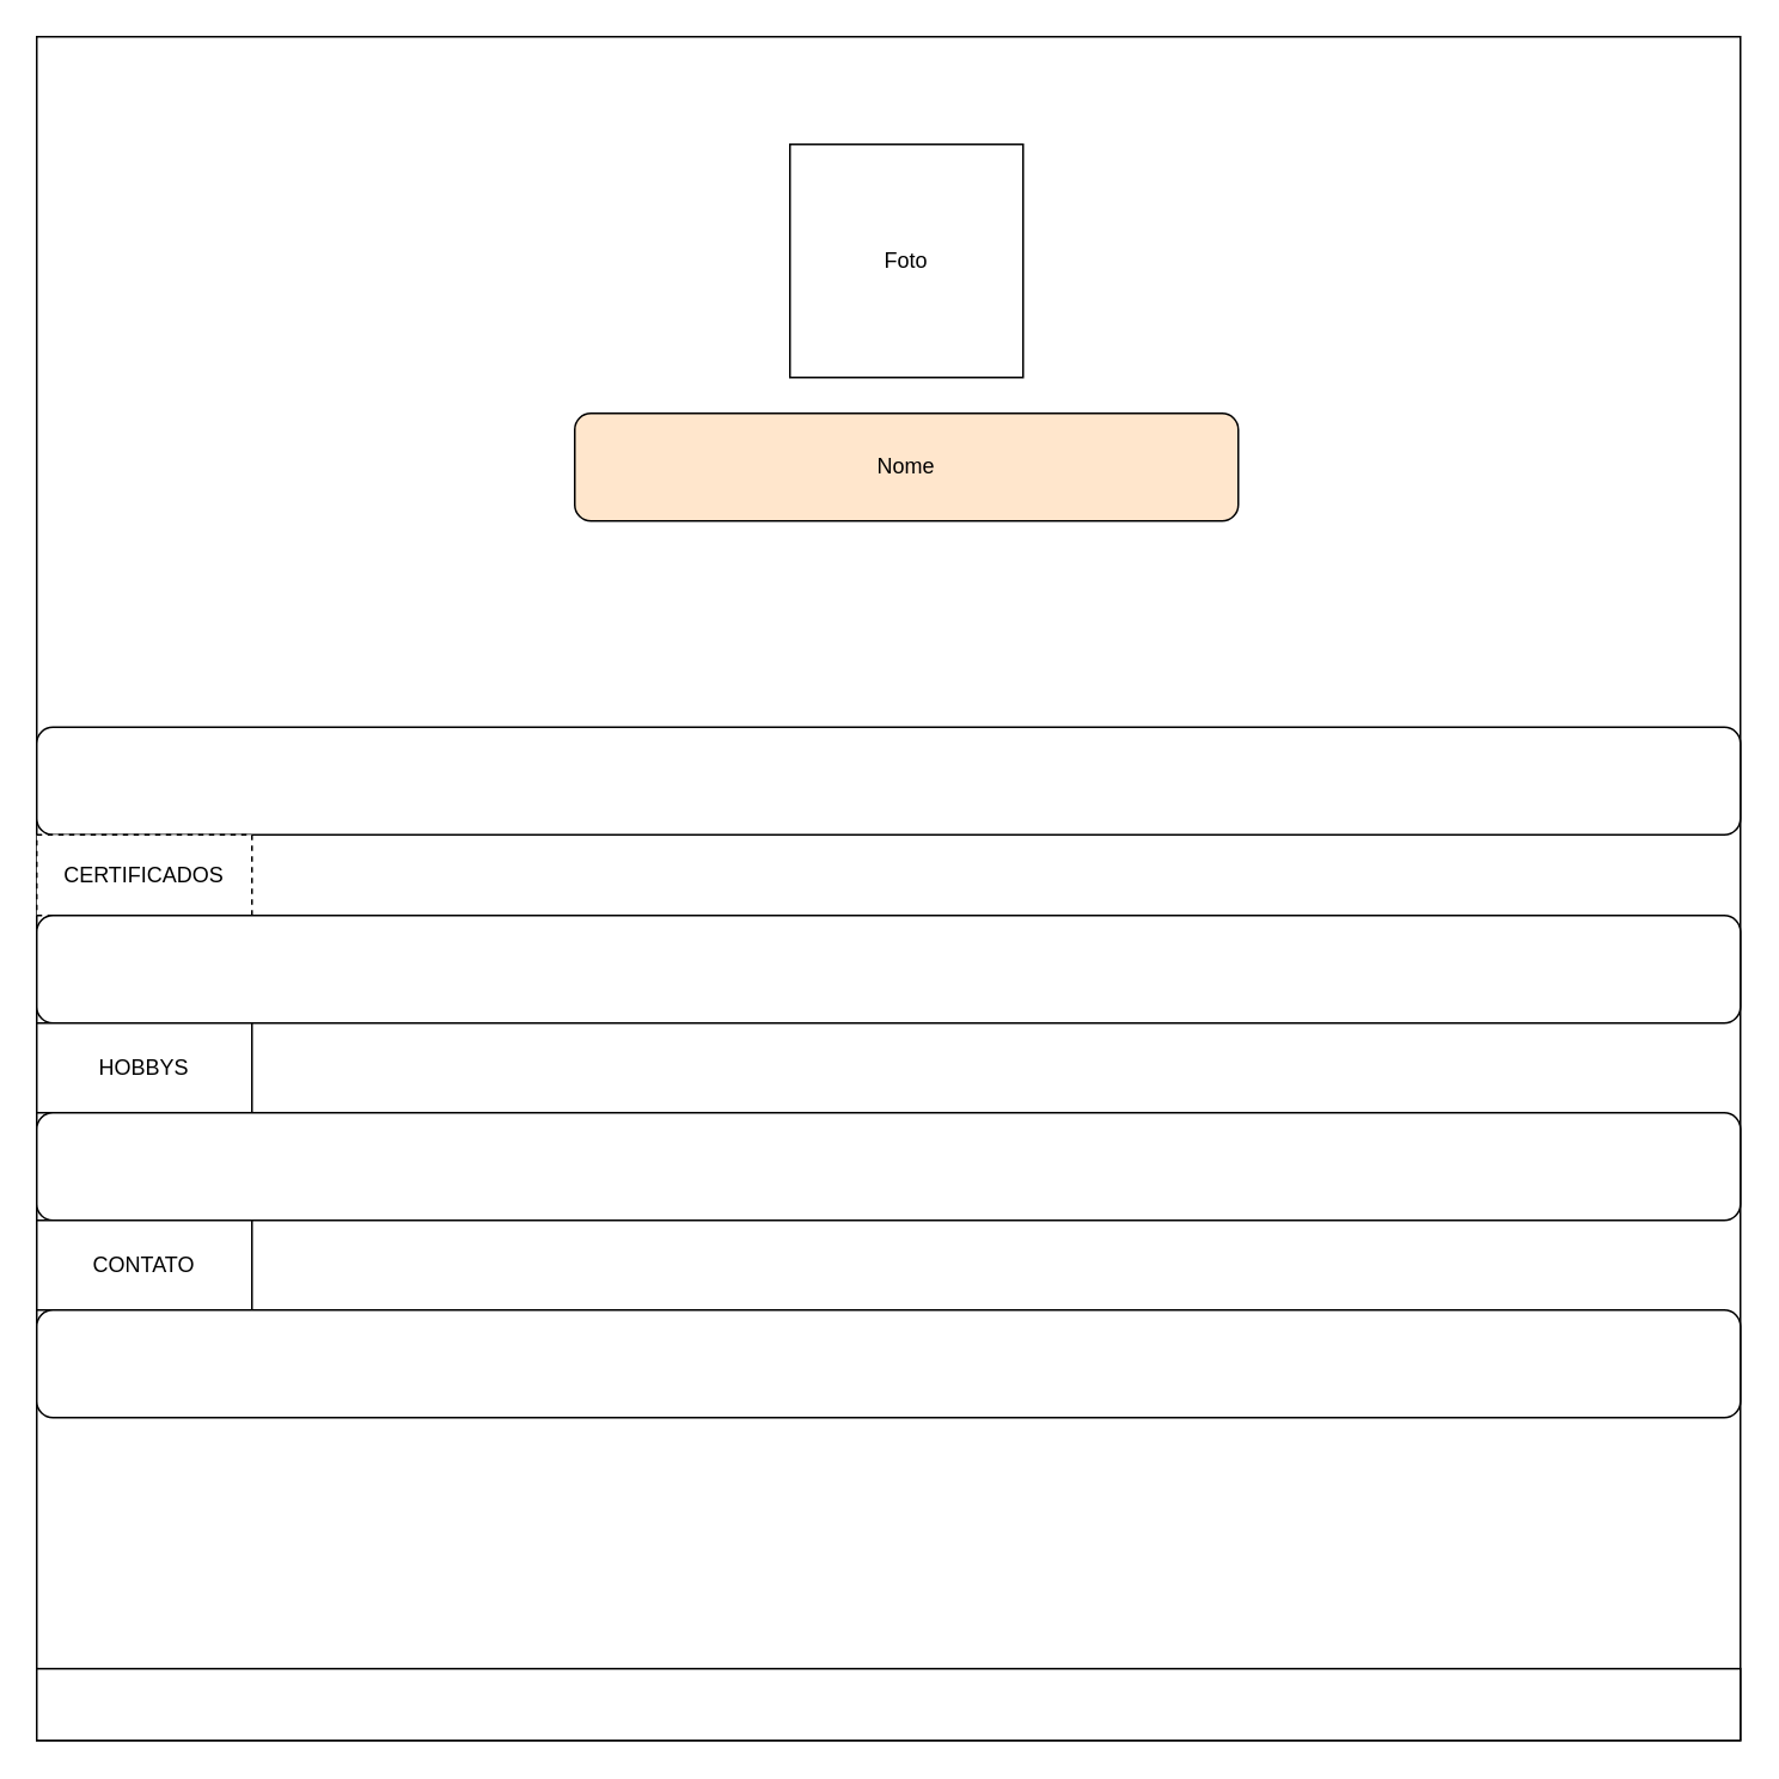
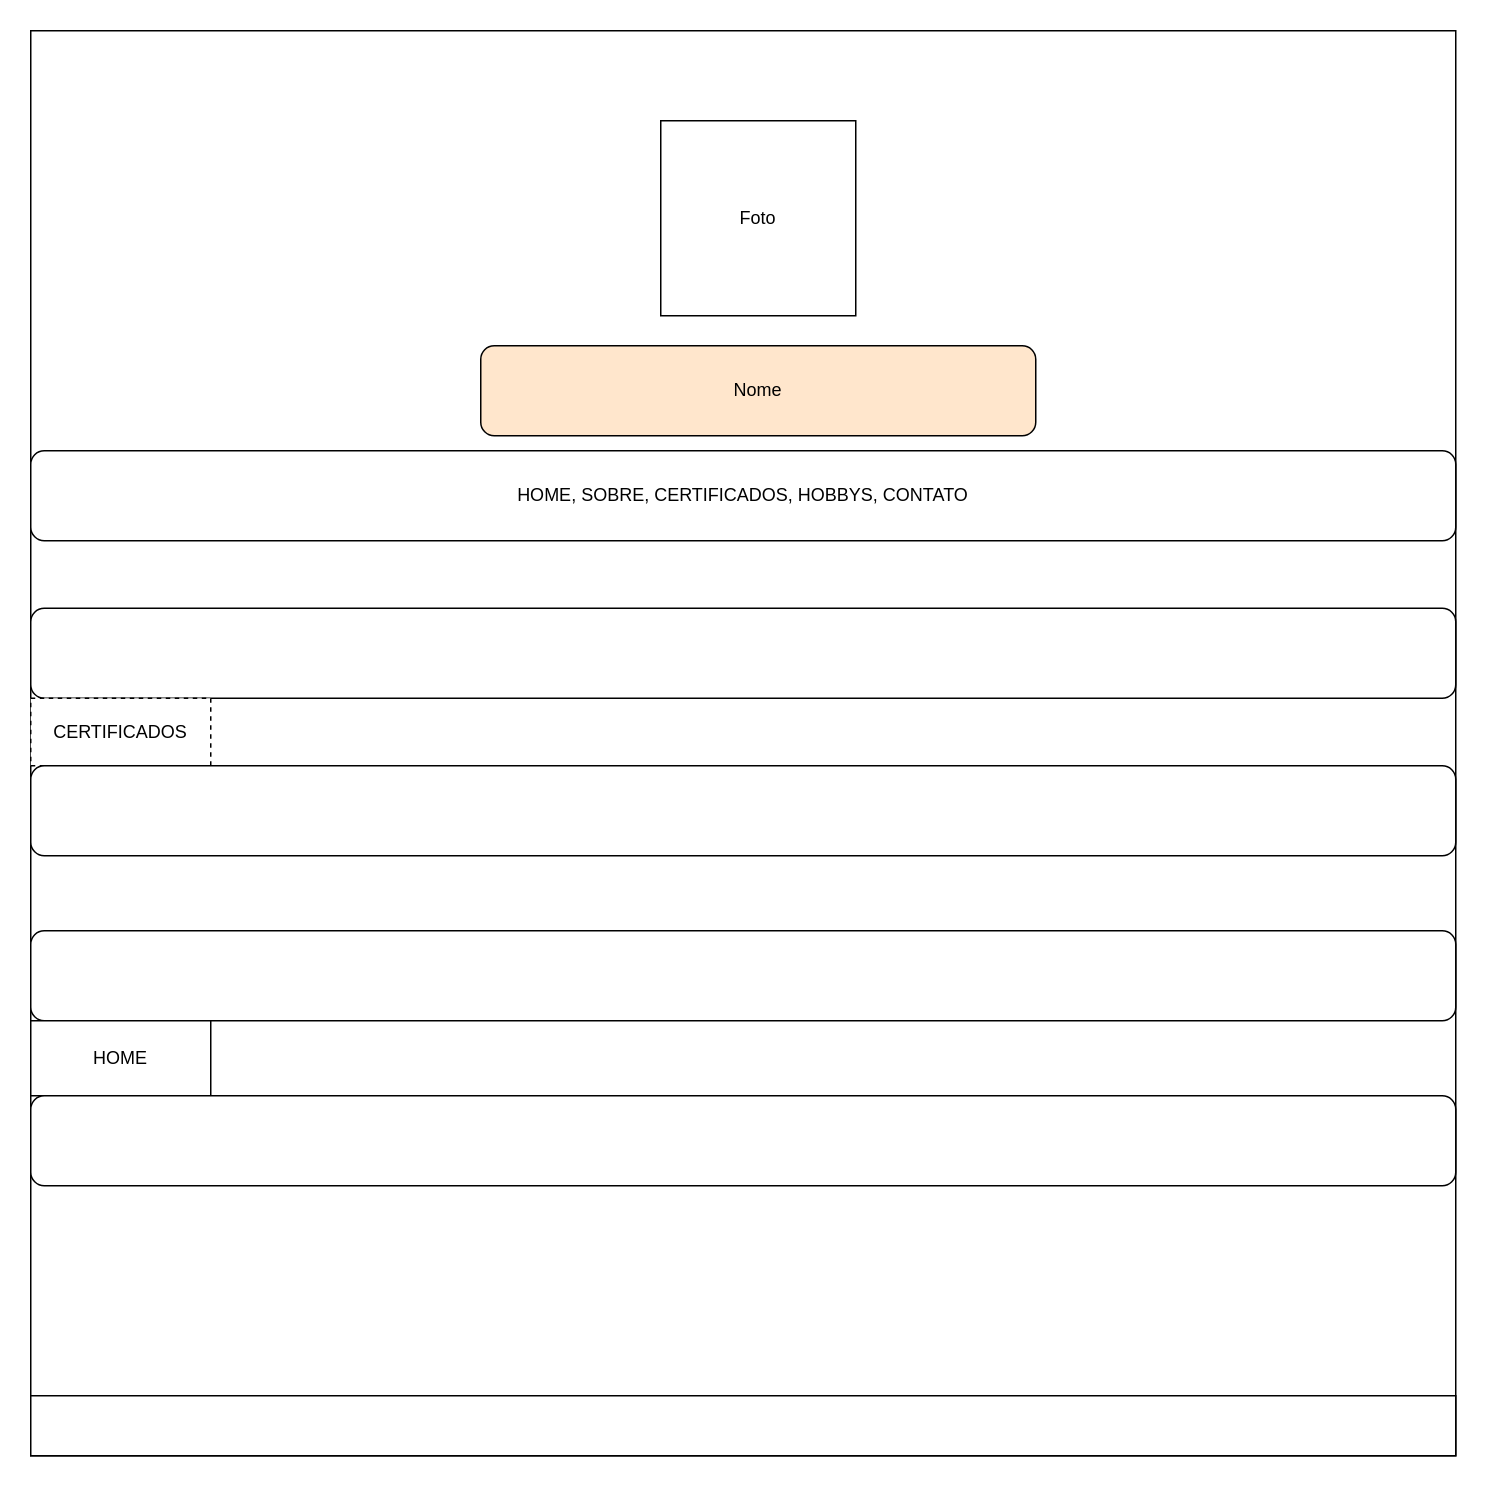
+ <mxCell id="5" value="HOME, SOBRE, CERTIFICADOS, HOBBYS, CONTATO" style="rounded=1;whiteSpace=wrap;html=1;" parent="1" vertex="1"><mxGeometry x="20" y="300" width="950" height="60" as="geometry" /></mxCell>
- <mxCell id="10" value="HOBBYS" style="rounded=0;whiteSpace=wrap;html=1;" parent="1" vertex="1"><mxGeometry x="20" y="570" width="120" height="50" as="geometry" /></mxCell>
- <mxCell id="12" value="CONTATO" style="rounded=0;whiteSpace=wrap;html=1;" parent="1" vertex="1"><mxGeometry x="20" y="680" width="120" height="50" as="geometry" /></mxCell>
+ <mxCell id="12" value="HOME" style="rounded=0;whiteSpace=wrap;html=1;" parent="1" vertex="1"><mxGeometry x="20" y="680" width="120" height="50" as="geometry" /></mxCell>
